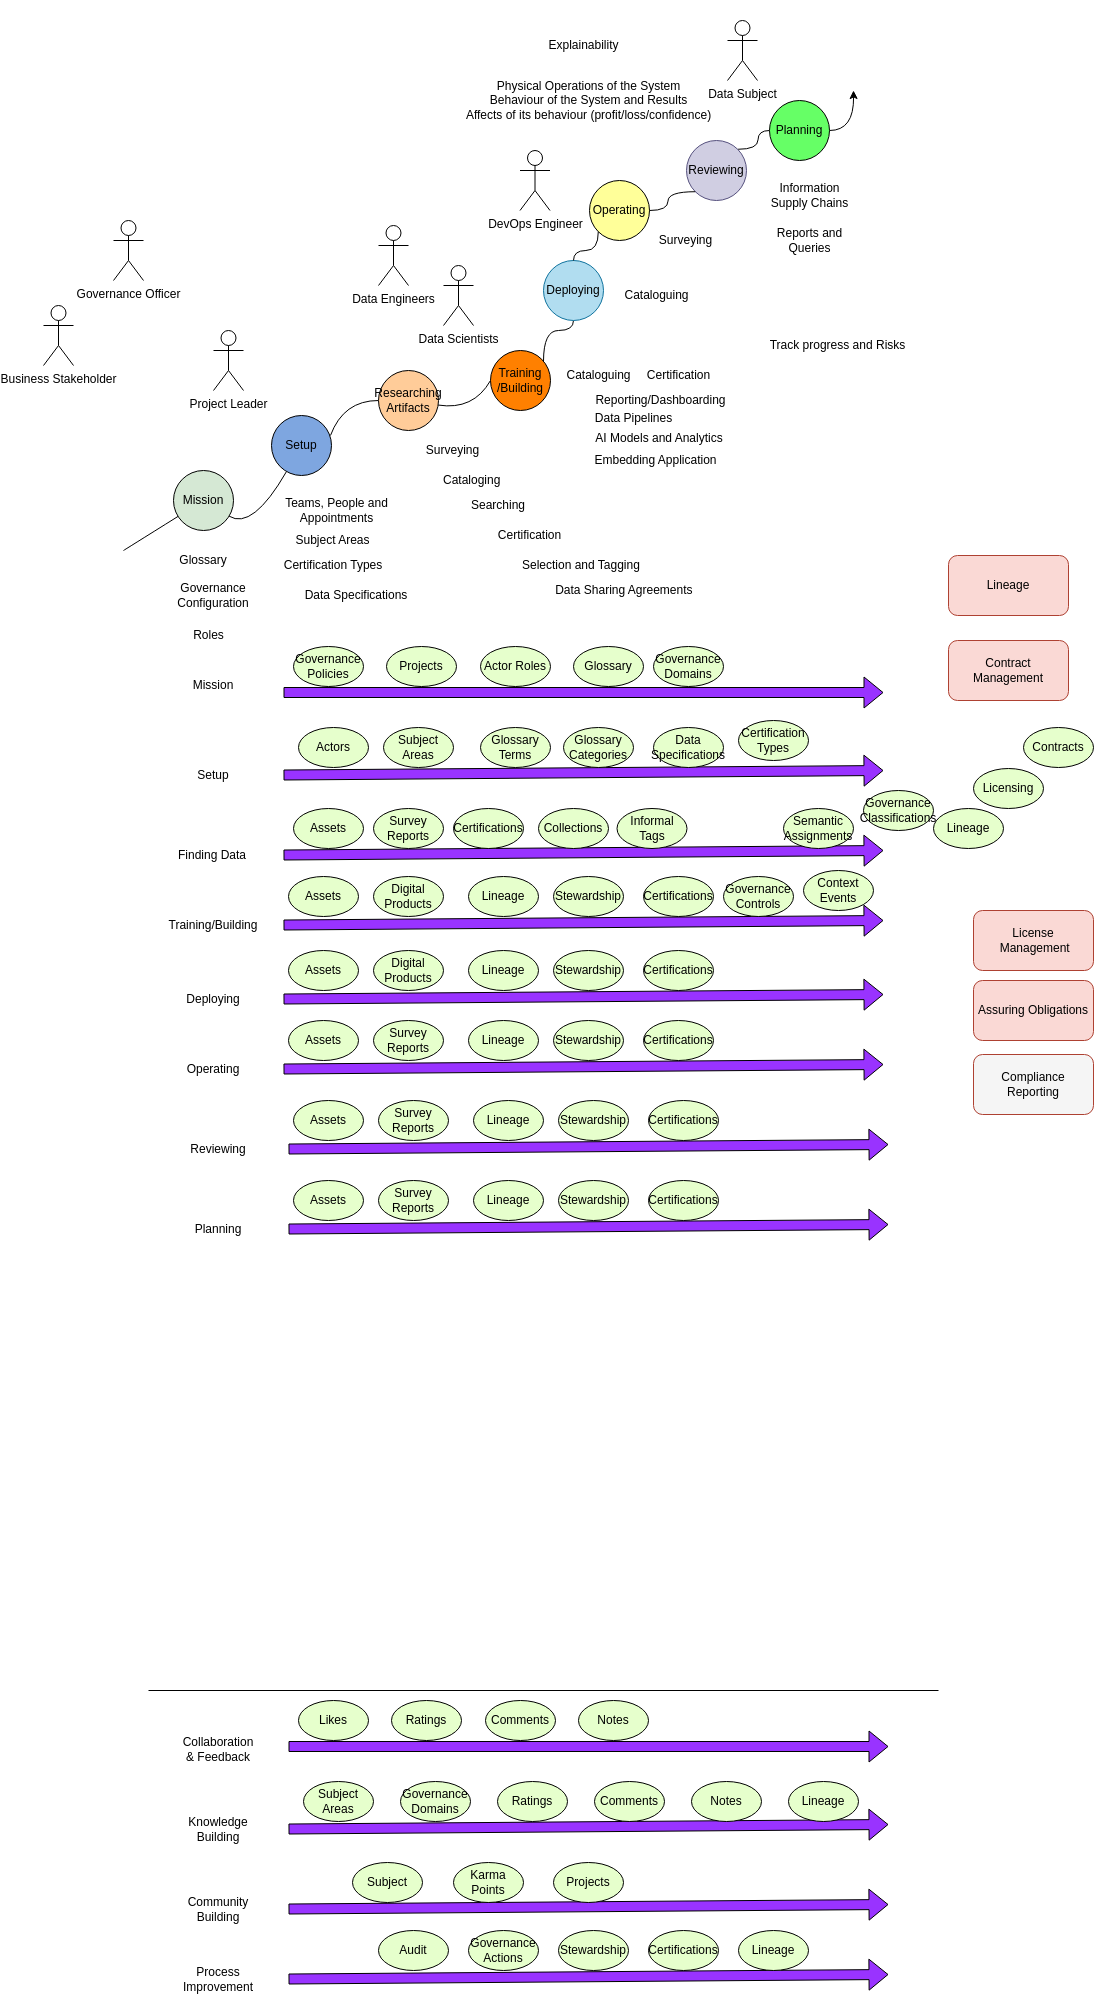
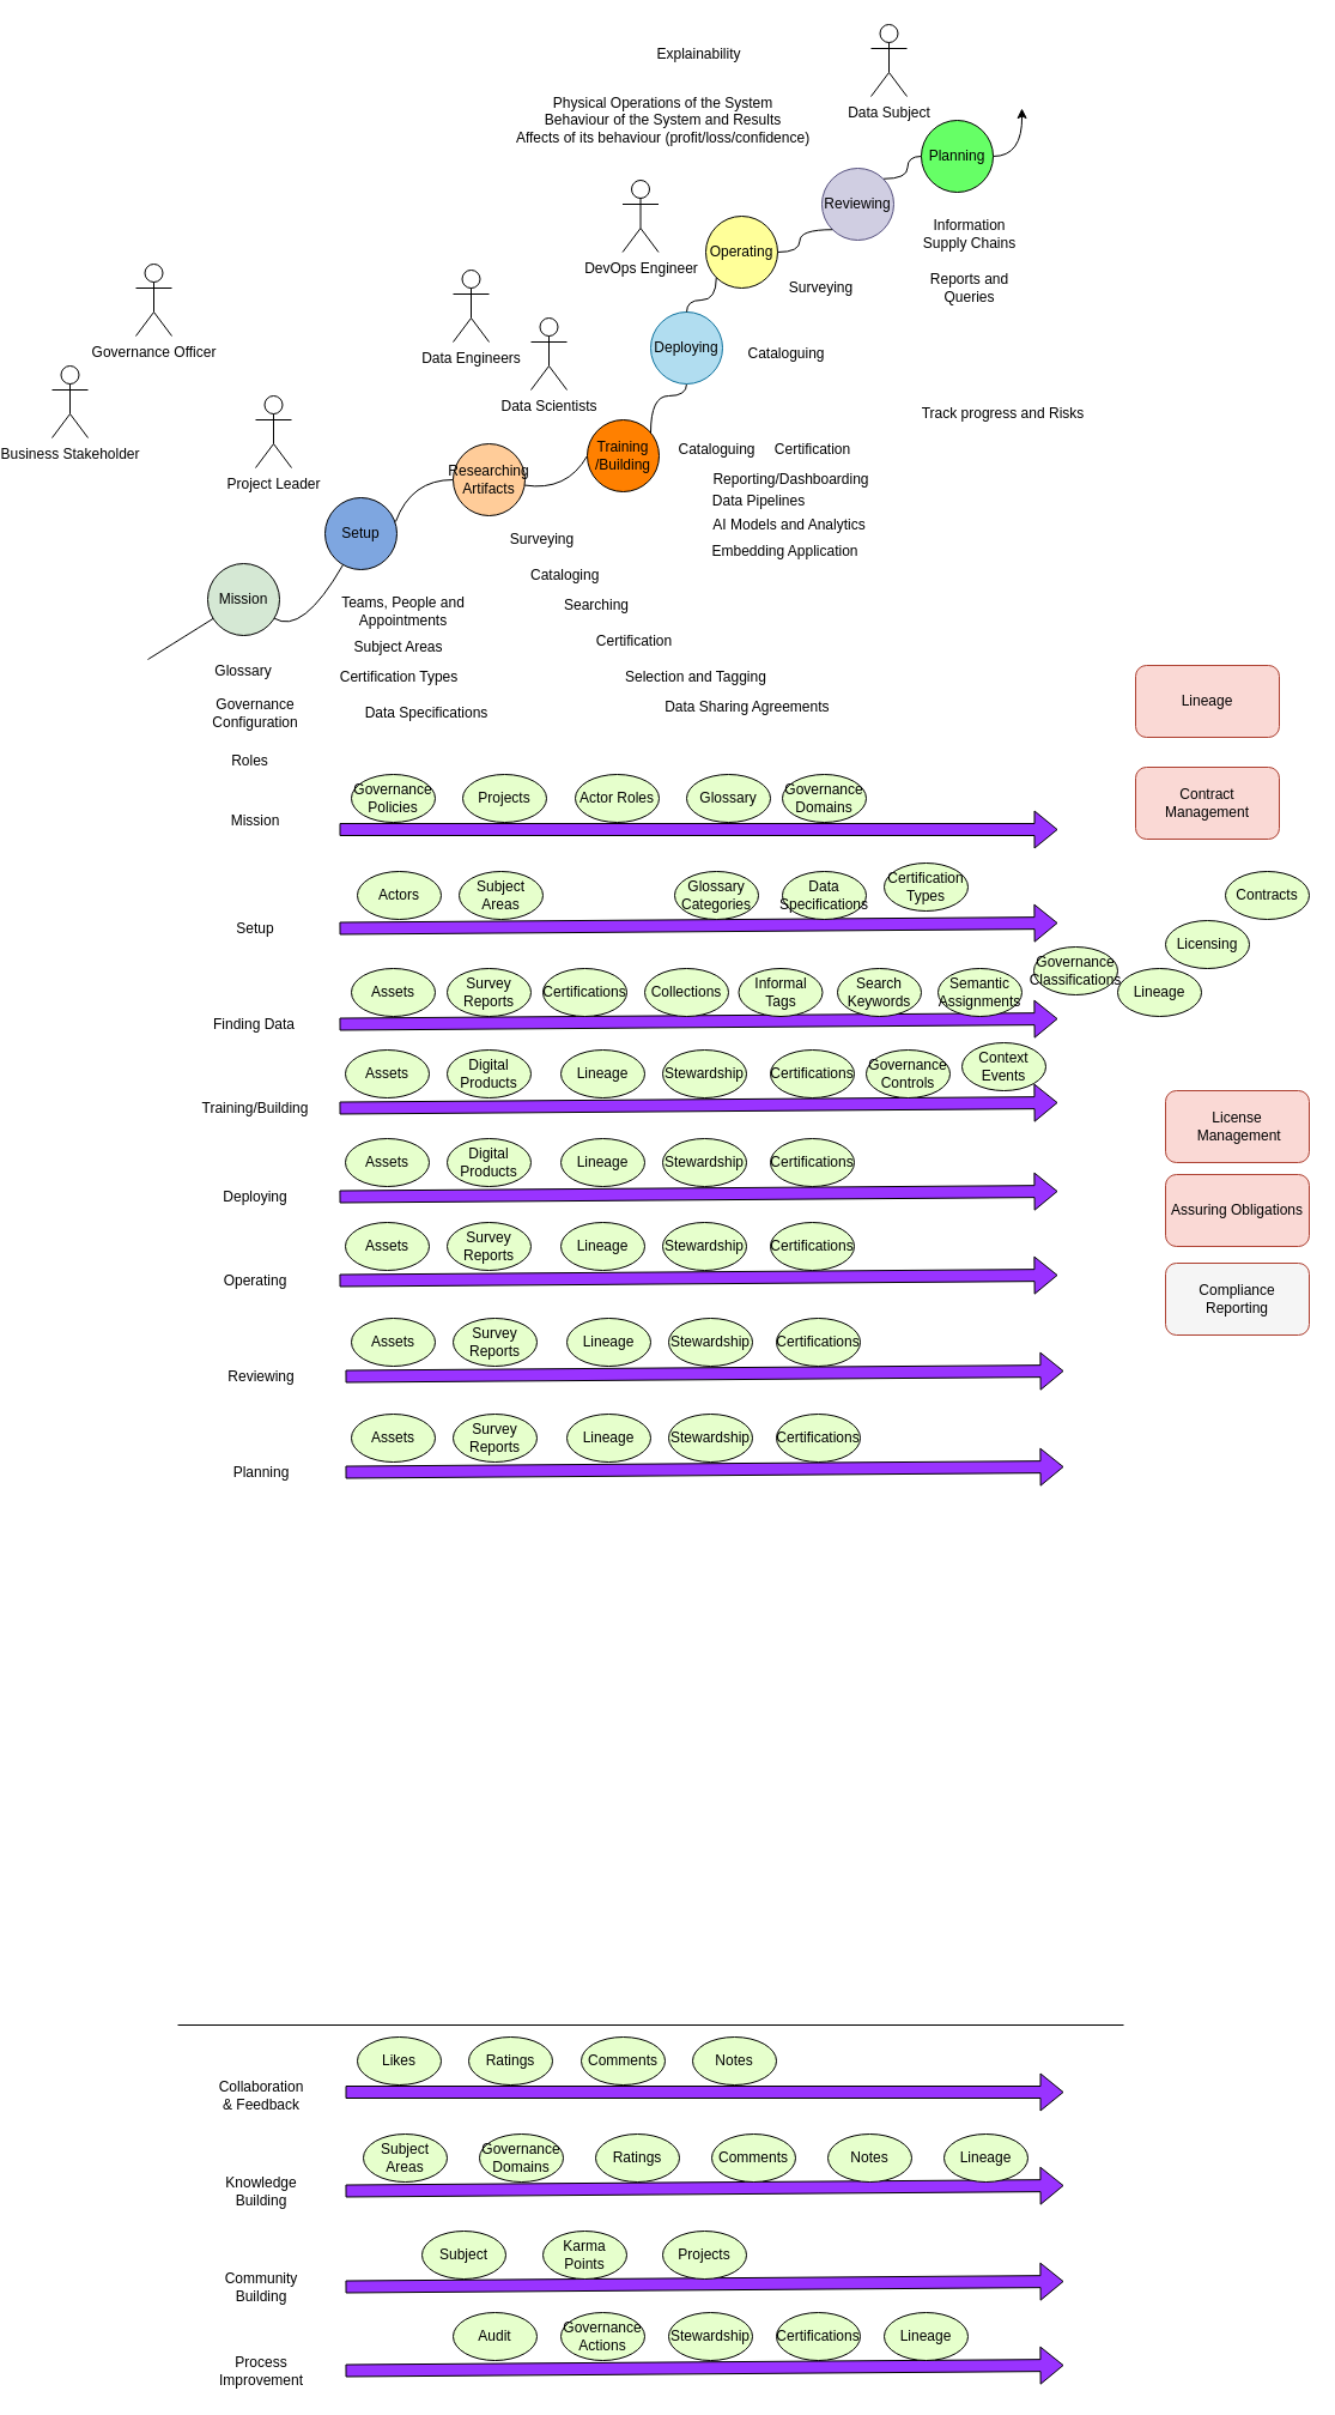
- <mxCell id="137" value="Physical Operations of the System&lt;div&gt;Behaviour of the System and Results&lt;/div&gt;&lt;div&gt;Affects of its behaviour (profit/loss/confidence)&lt;/div&gt;" style="text;html=1;align=center;verticalAlign=middle;resizable=0;points=[];autosize=1;strokeColor=none;fillColor=none;" parent="1" vertex="1"><mxGeometry x="430" y="70" width="270" height="60" as="geometry" /></mxCell>
+ <mxCell id="137" value="Physical Operations of the System&lt;div&gt;Behaviour of the System and Results&lt;/div&gt;&lt;div&gt;Affects of its behaviour (profit/loss/confidence)&lt;/div&gt;" style="text;html=1;align=center;verticalAlign=middle;resizable=0;points=[];autosize=1;strokeColor=none;fillColor=none;" parent="1" vertex="1"><mxGeometry x="395" y="70" width="270" height="60" as="geometry" /></mxCell>
- <mxCell id="91" value="Glossary Terms" style="ellipse;whiteSpace=wrap;html=1;fillColor=#E6FFCC;" parent="1" vertex="1"><mxGeometry x="457" y="727" width="70" height="40" as="geometry" /></mxCell>
+ <mxCell id="95" value="Search Keywords" style="ellipse;whiteSpace=wrap;html=1;fillColor=#E6FFCC;" parent="1" vertex="1"><mxGeometry x="676" y="808" width="70" height="40" as="geometry" /></mxCell>
